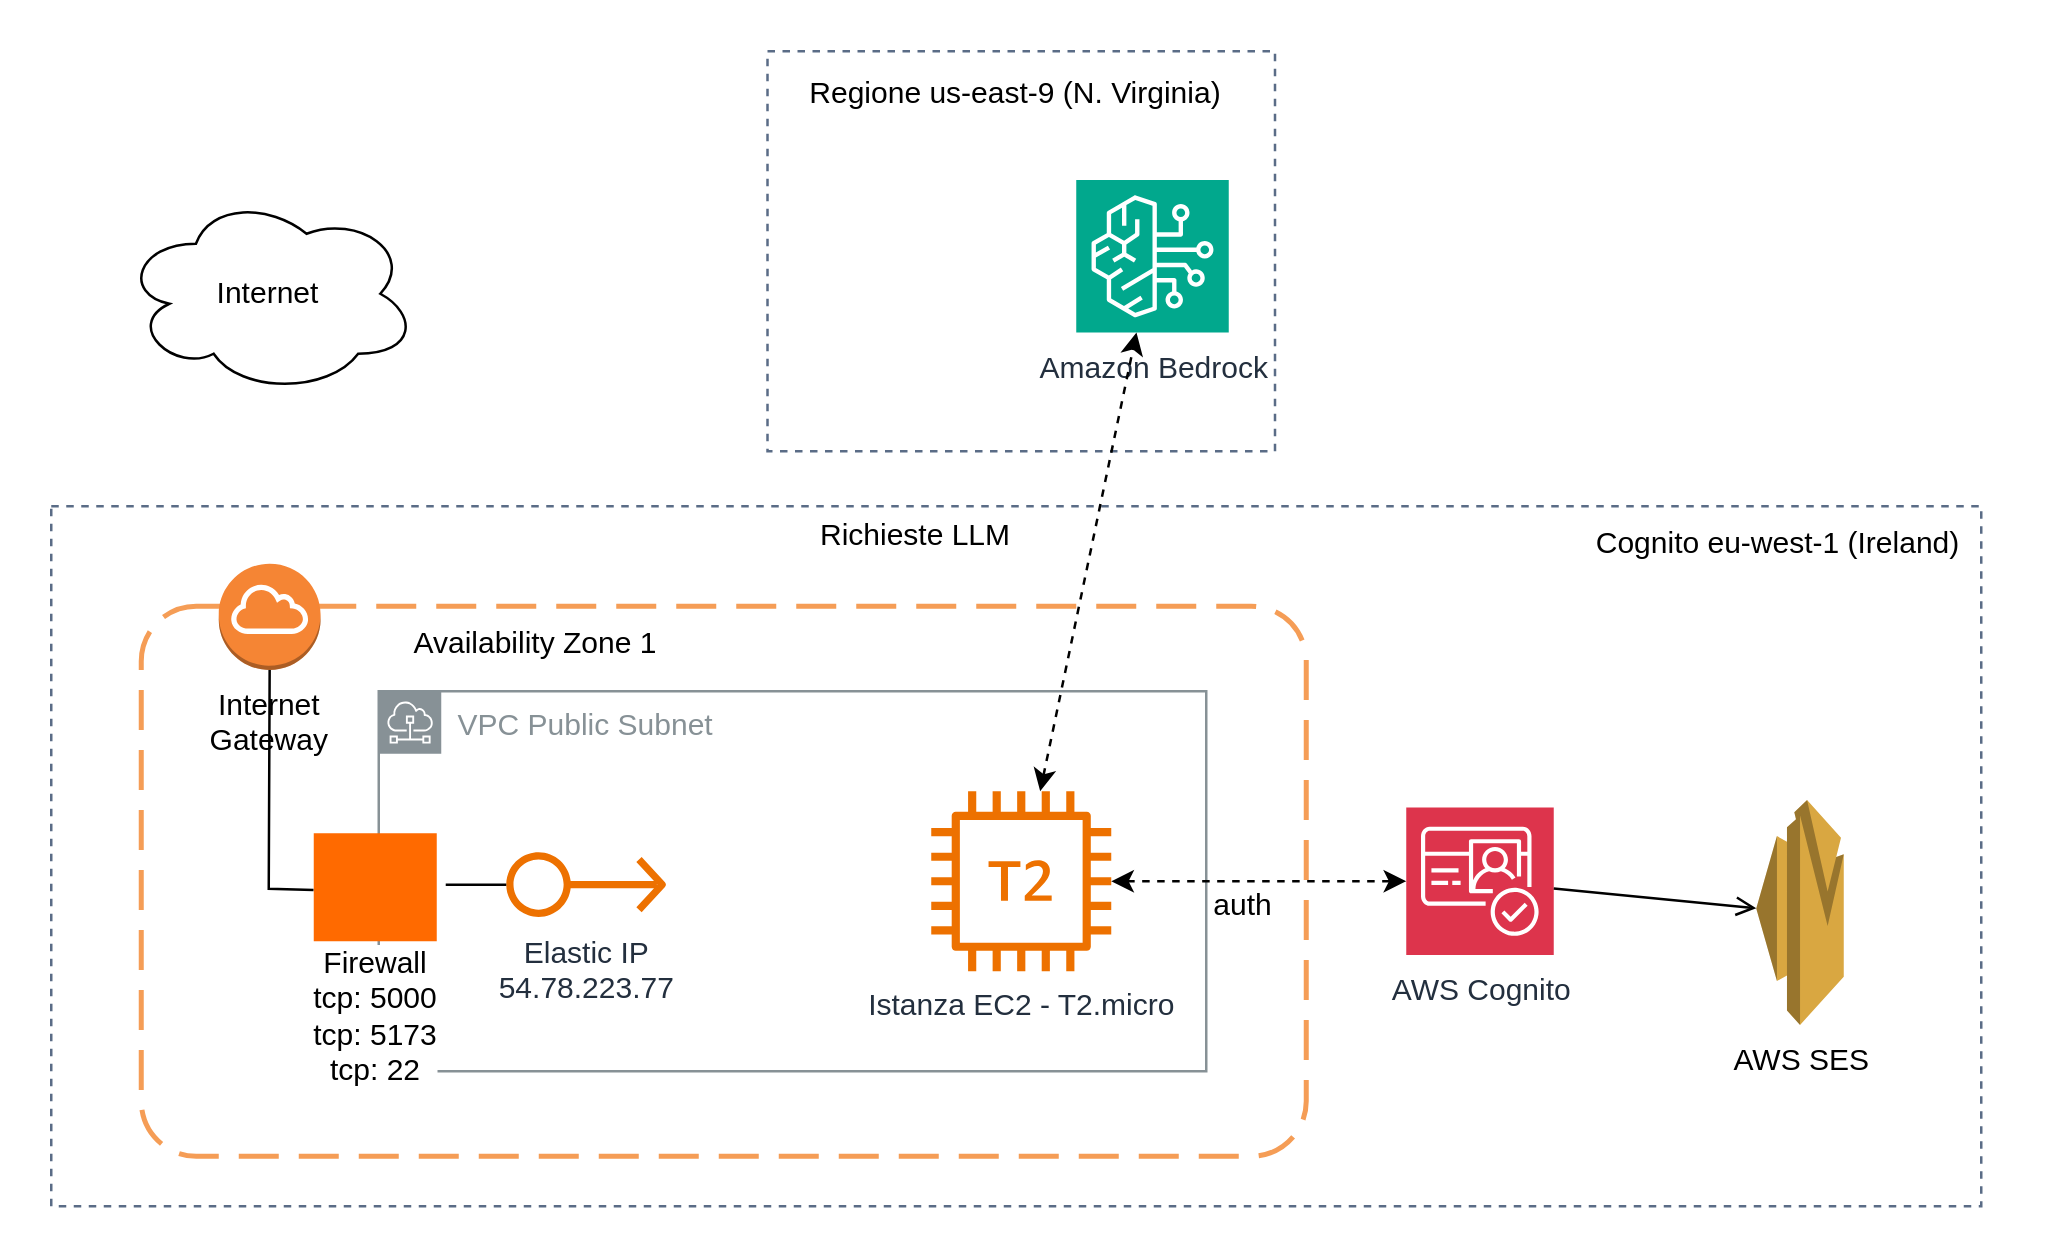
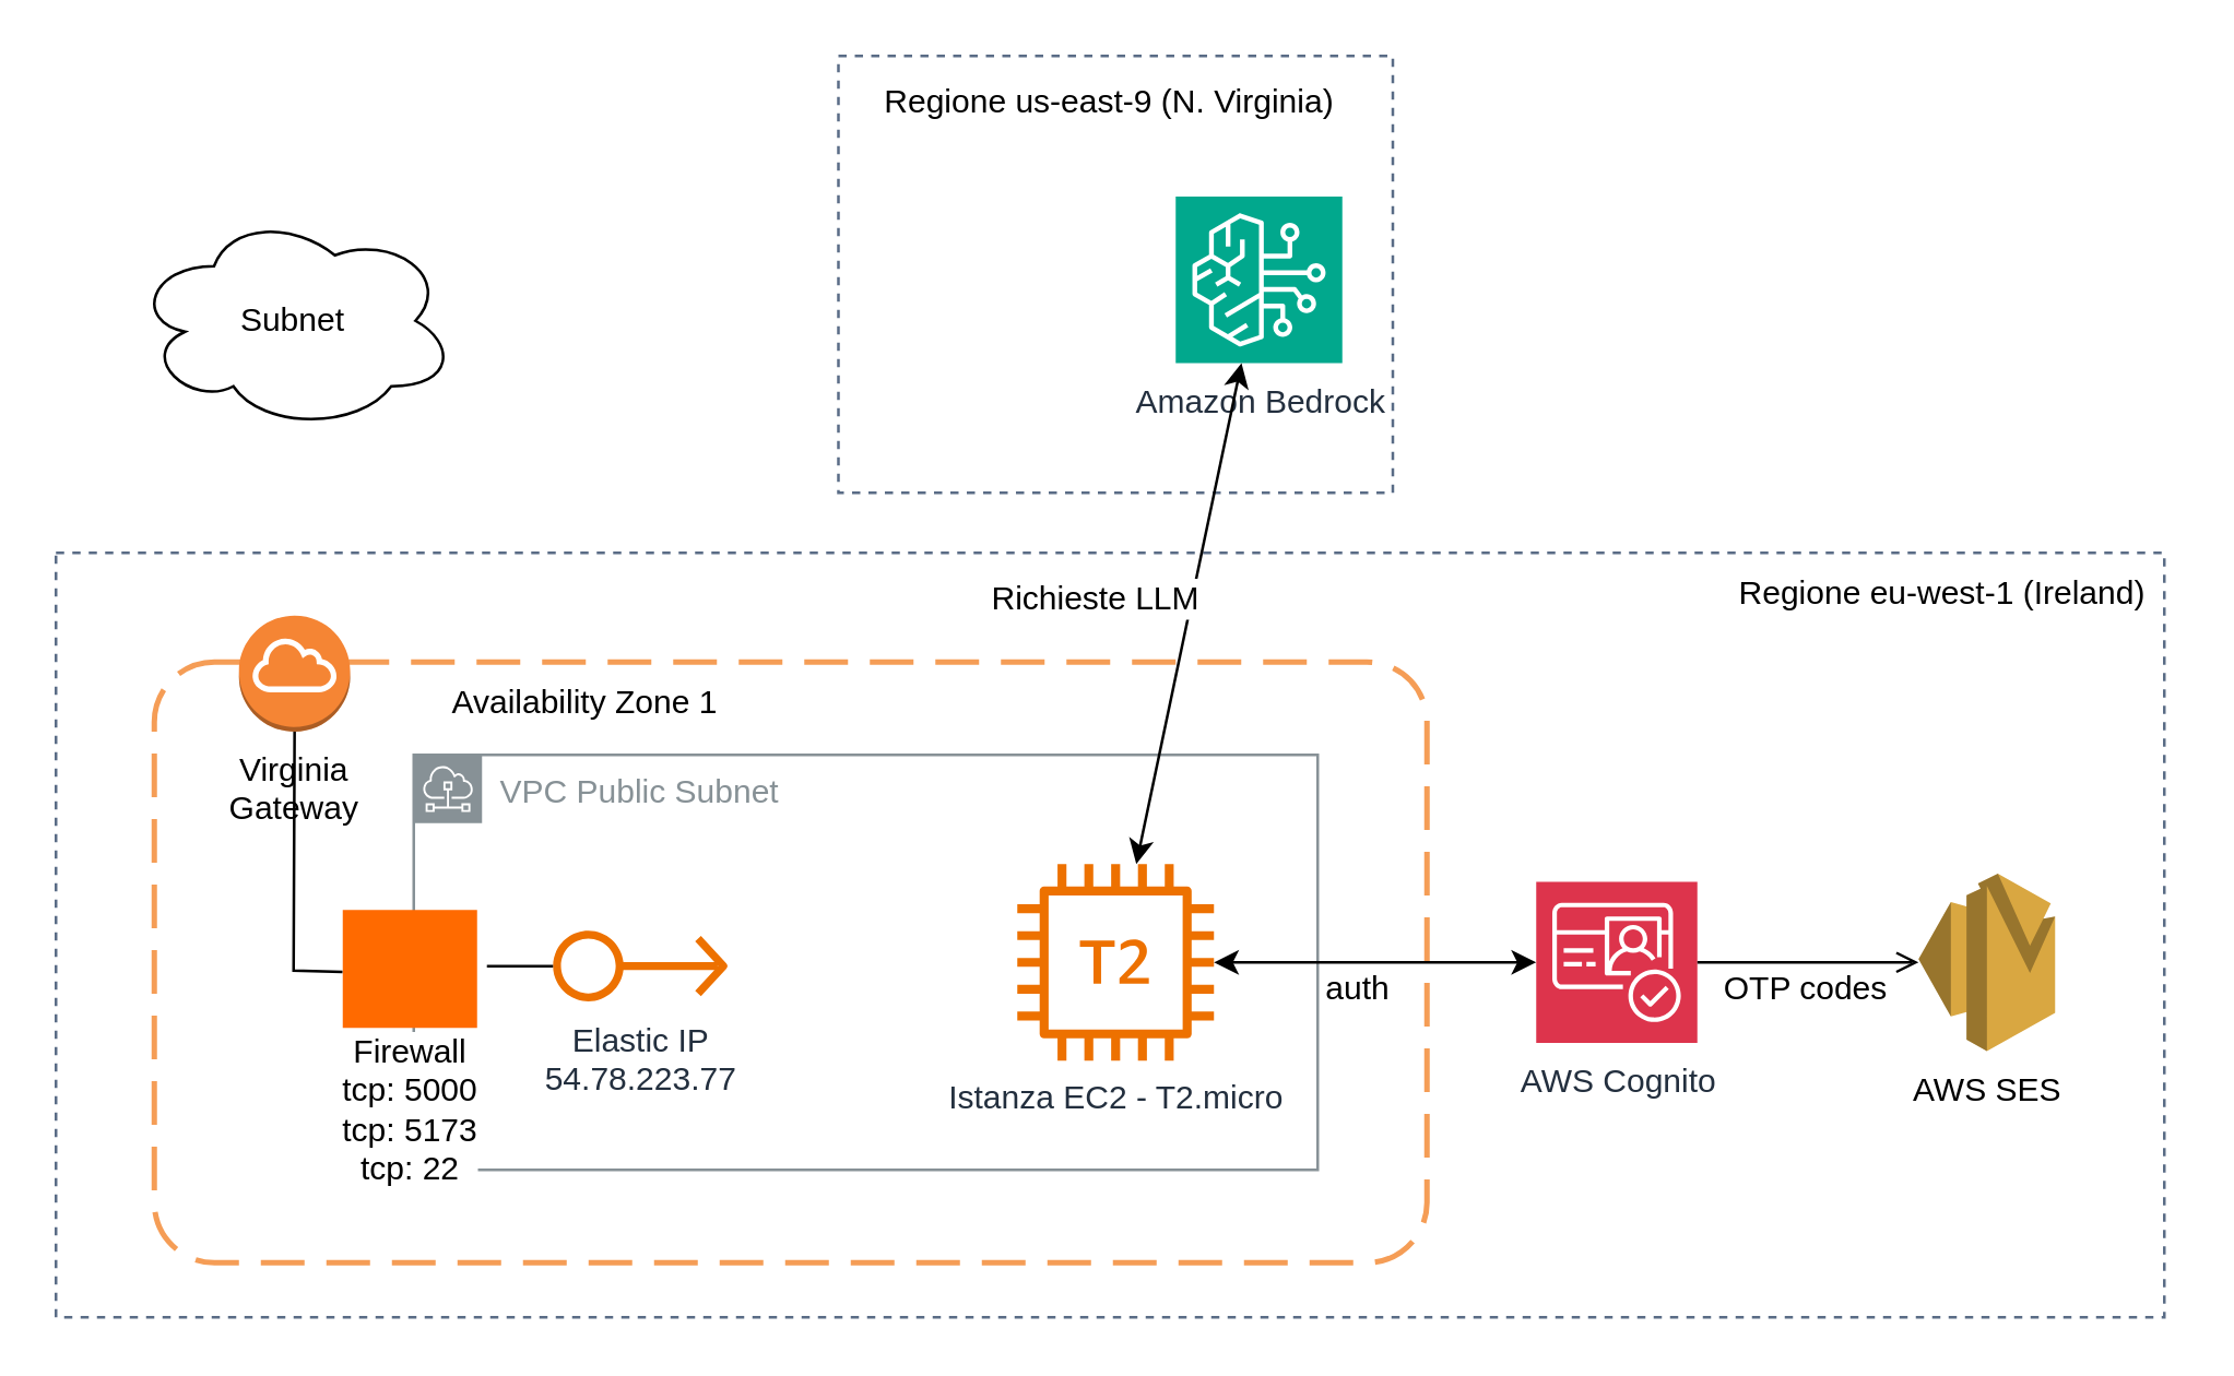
- <mxCell id="12" value="Internet" style="ellipse;shape=cloud;whiteSpace=wrap;html=1;" vertex="1" parent="1"><mxGeometry x="48.37" y="77" width="118" height="80" as="geometry" /></mxCell>
+ <mxCell id="12" value="Subnet" style="ellipse;shape=cloud;whiteSpace=wrap;html=1;" vertex="1" parent="1"><mxGeometry x="48.37" y="77" width="118" height="80" as="geometry" /></mxCell>
- <mxCell id="15" value="" style="endArrow=classic;startArrow=classic;html=1;rounded=0;dashed=1;" edge="1" parent="1" source="5" target="8"><mxGeometry width="50" height="50" relative="1" as="geometry"><mxPoint x="302" y="192" as="sourcePoint" /><mxPoint x="442" y="-38" as="targetPoint" /></mxGeometry></mxCell>
+ <mxCell id="15" value="" style="endArrow=classic;startArrow=classic;html=1;rounded=0;" edge="1" parent="1" source="5" target="8"><mxGeometry width="50" height="50" relative="1" as="geometry"><mxPoint x="302" y="192" as="sourcePoint" /><mxPoint x="442" y="-38" as="targetPoint" /></mxGeometry></mxCell>
- <mxCell id="18" value="Richieste LLM" style="text;html=1;align=center;verticalAlign=middle;whiteSpace=wrap;rounded=0;labelBackgroundColor=default;" vertex="1" parent="1"><mxGeometry x="321" y="204" width="90" height="20" as="geometry" /></mxCell>
+ <mxCell id="18" value="Richieste LLM" style="text;html=1;align=center;verticalAlign=middle;whiteSpace=wrap;rounded=0;labelBackgroundColor=default;" vertex="1" parent="1"><mxGeometry x="356" y="209" width="90" height="20" as="geometry" /></mxCell>
- <mxCell id="20" value="Cognito eu-west-1 (Ireland)" style="text;html=1;align=center;verticalAlign=middle;whiteSpace=wrap;rounded=0;" vertex="1" parent="1"><mxGeometry x="626" y="202" width="170" height="30" as="geometry" /></mxCell>
+ <mxCell id="20" value="Regione eu-west-1 (Ireland)" style="text;html=1;align=center;verticalAlign=middle;whiteSpace=wrap;rounded=0;" vertex="1" parent="1"><mxGeometry x="626" y="202" width="170" height="30" as="geometry" /></mxCell>
- <mxCell id="19" value="Internet&lt;div&gt;Gateway&lt;/div&gt;" style="outlineConnect=0;dashed=0;verticalLabelPosition=bottom;verticalAlign=top;align=center;html=1;shape=mxgraph.aws3.internet_gateway;fillColor=#F58534;gradientColor=none;" vertex="1" parent="1"><mxGeometry x="87" y="225" width="40.73" height="42.5" as="geometry" /></mxCell>
+ <mxCell id="19" value="Virginia&lt;div&gt;Gateway&lt;/div&gt;" style="outlineConnect=0;dashed=0;verticalLabelPosition=bottom;verticalAlign=top;align=center;html=1;shape=mxgraph.aws3.internet_gateway;fillColor=#F58534;gradientColor=none;" vertex="1" parent="1"><mxGeometry x="87" y="225" width="40.73" height="42.5" as="geometry" /></mxCell>
- <mxCell id="13" value="" style="endArrow=classic;startArrow=classic;html=1;rounded=0;dashed=1;" edge="1" parent="1" source="5" target="9"><mxGeometry width="50" height="50" relative="1" as="geometry"><mxPoint x="422" y="252" as="sourcePoint" /><mxPoint x="412" y="212" as="targetPoint" /></mxGeometry></mxCell>
+ <mxCell id="13" value="" style="endArrow=classic;startArrow=classic;html=1;rounded=0;" edge="1" parent="1" source="5" target="9"><mxGeometry width="50" height="50" relative="1" as="geometry"><mxPoint x="422" y="252" as="sourcePoint" /><mxPoint x="412" y="212" as="targetPoint" /></mxGeometry></mxCell>
+ <mxCell id="17" value="OTP codes" style="text;html=1;align=center;verticalAlign=middle;whiteSpace=wrap;rounded=0;" vertex="1" parent="1"><mxGeometry x="626" y="352" width="70" height="20" as="geometry" /></mxCell>
- <mxCell id="10" value="AWS SES" style="outlineConnect=0;dashed=0;verticalLabelPosition=bottom;verticalAlign=top;align=center;html=1;shape=mxgraph.aws3.ses;fillColor=#D9A741;gradientColor=none;" vertex="1" parent="1"><mxGeometry x="702" y="319.5" width="35" height="90" as="geometry" /></mxCell>
+ <mxCell id="10" value="AWS SES" style="outlineConnect=0;dashed=0;verticalLabelPosition=bottom;verticalAlign=top;align=center;html=1;shape=mxgraph.aws3.ses;fillColor=#D9A741;gradientColor=none;" vertex="1" parent="1"><mxGeometry x="702" y="319.5" width="50" height="65" as="geometry" /></mxCell>
